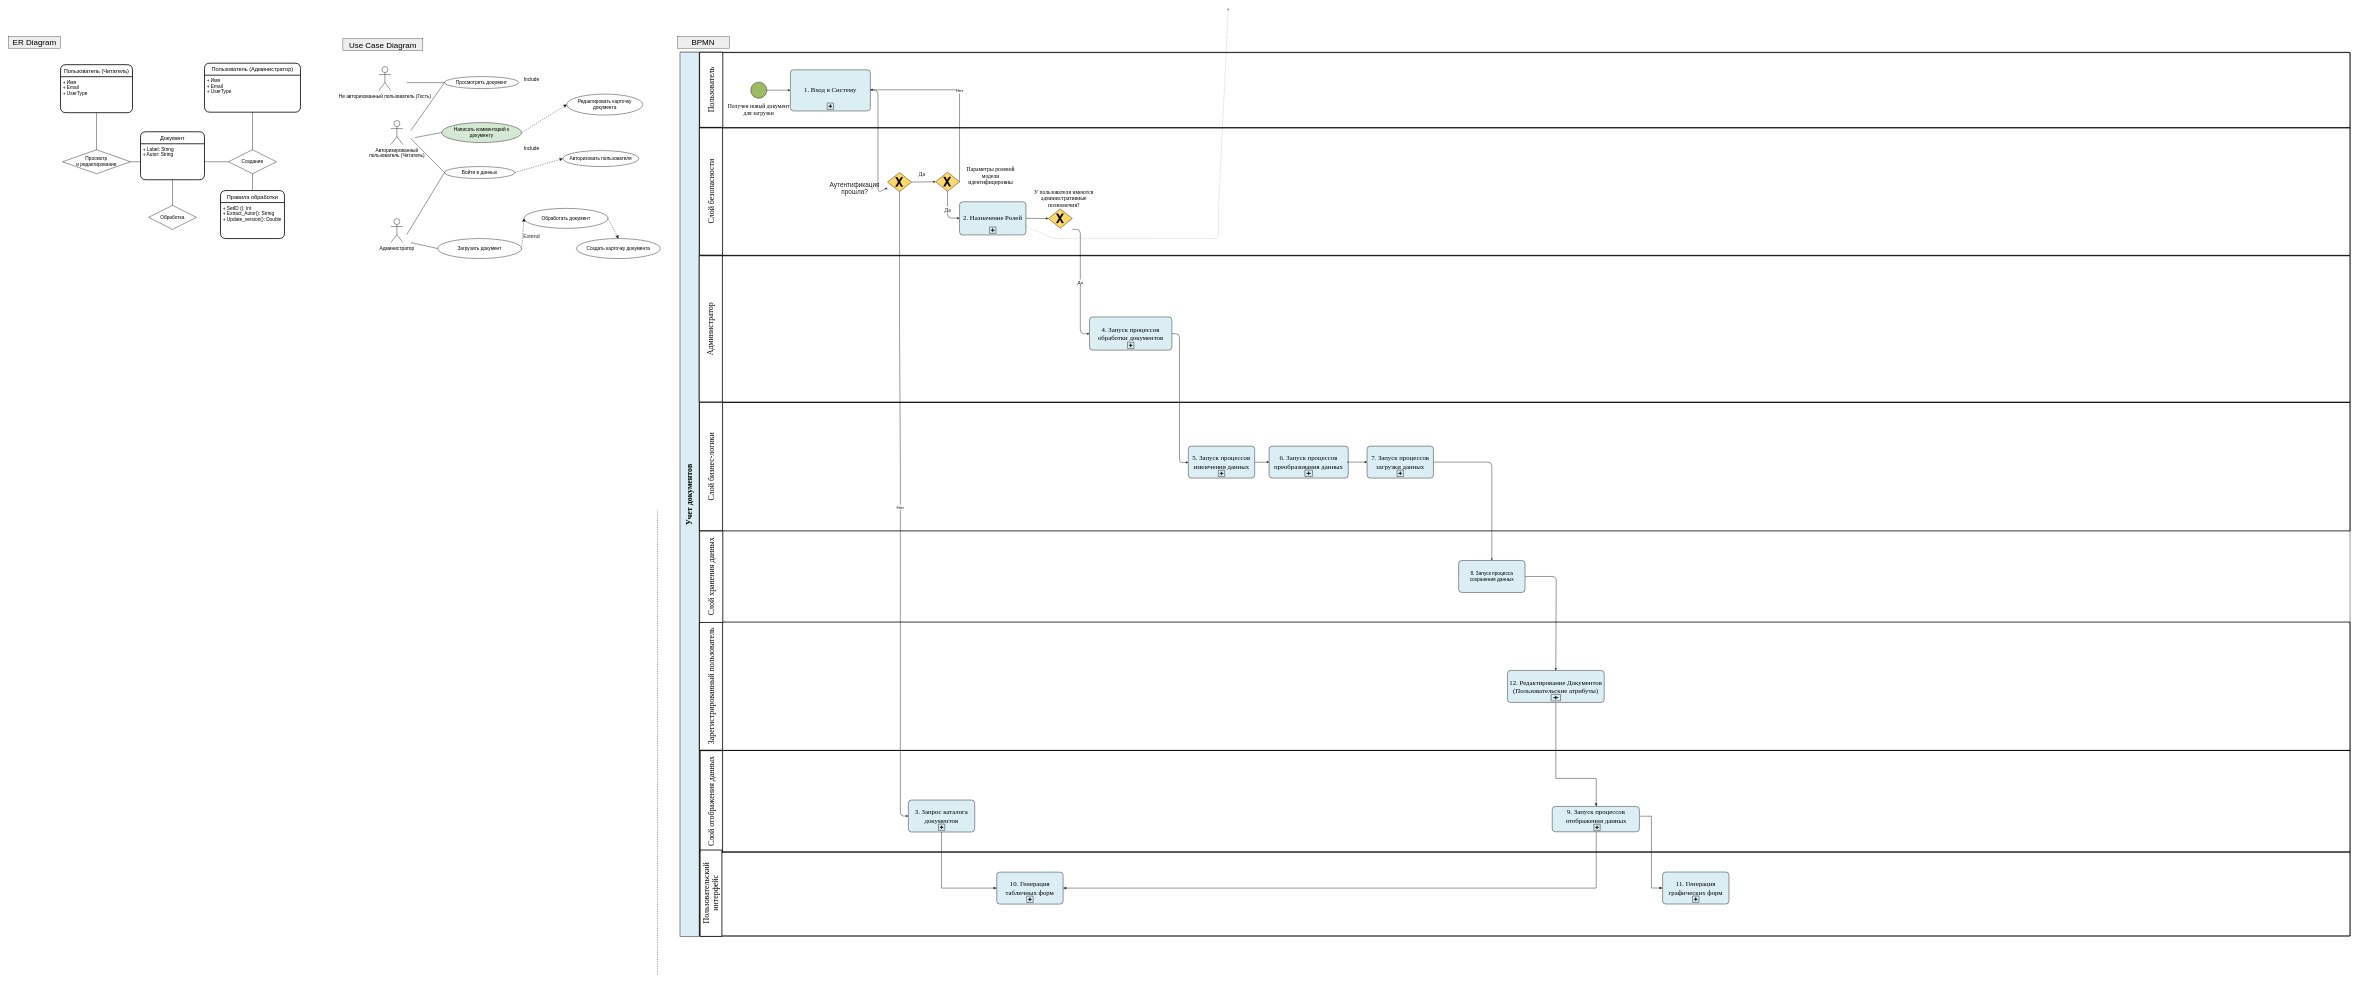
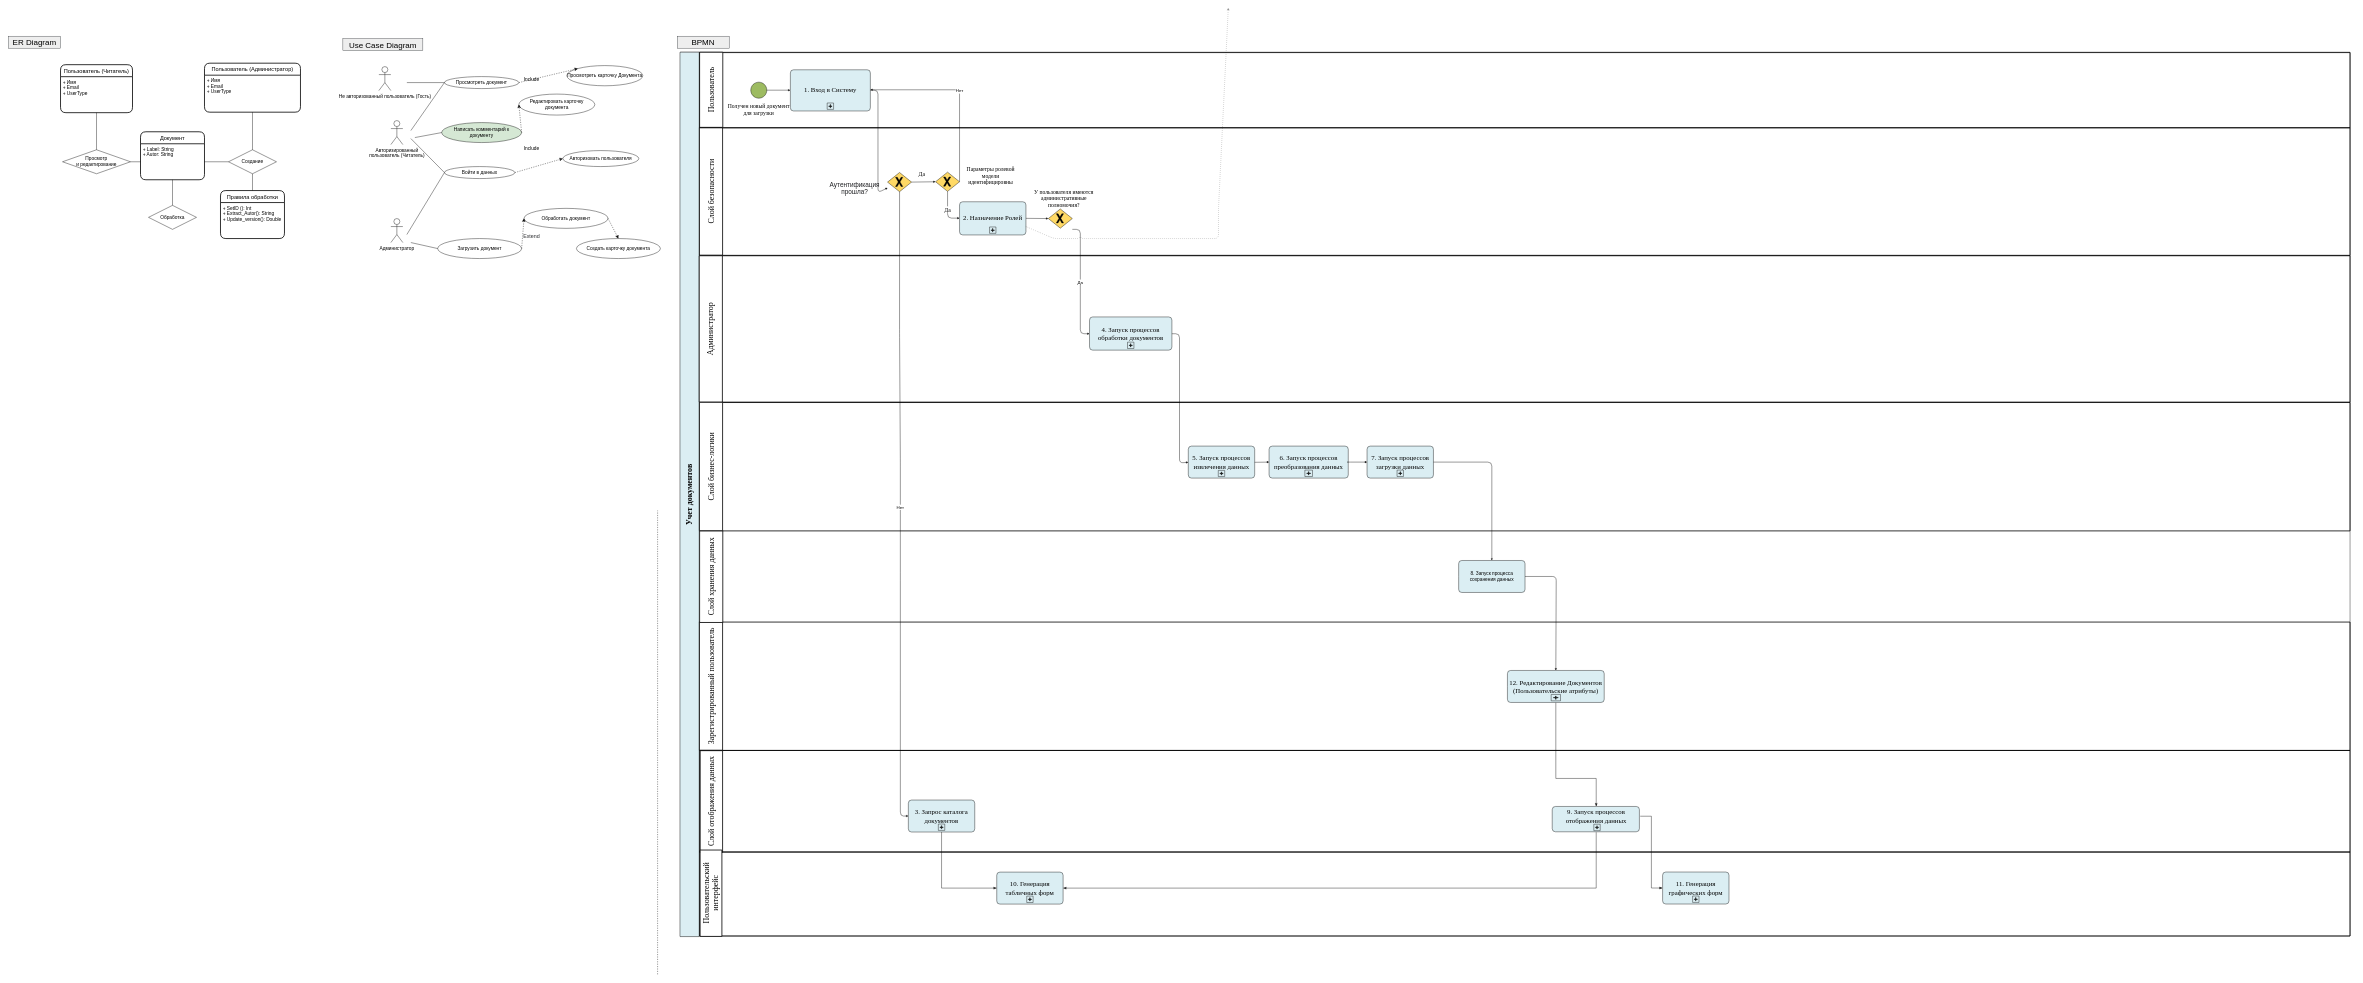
+ <mxCell id="11" value="" style="endArrow=classic;html=1;rounded=0;dashed=1;exitX=1;exitY=0.5;exitDx=0;exitDy=0;startArrow=none;entryX=0;entryY=0;entryDx=0;entryDy=0;" parent="1" source="7" target="10" edge="1"><mxGeometry width="50" height="50" relative="1" as="geometry"><mxPoint x="1386" y="556" as="sourcePoint" /><mxPoint x="1441" y="526" as="targetPoint" /></mxGeometry></mxCell>
+ <mxCell id="10" value="Просмотреть карточку Документа" style="ellipse;whiteSpace=wrap;html=1;" parent="1" vertex="1"><mxGeometry x="1416" y="163.5" width="190" height="50.5" as="geometry" /></mxCell>
- <mxCell id="18" value="Редактировать карточку документа" style="ellipse;whiteSpace=wrap;html=1;" parent="1" vertex="1"><mxGeometry x="1416" y="234.75" width="190" height="52.5" as="geometry" /></mxCell>
+ <mxCell id="18" value="Редактировать карточку документа" style="ellipse;whiteSpace=wrap;html=1;" parent="1" vertex="1"><mxGeometry x="1296" y="234.75" width="190" height="52.5" as="geometry" /></mxCell>
